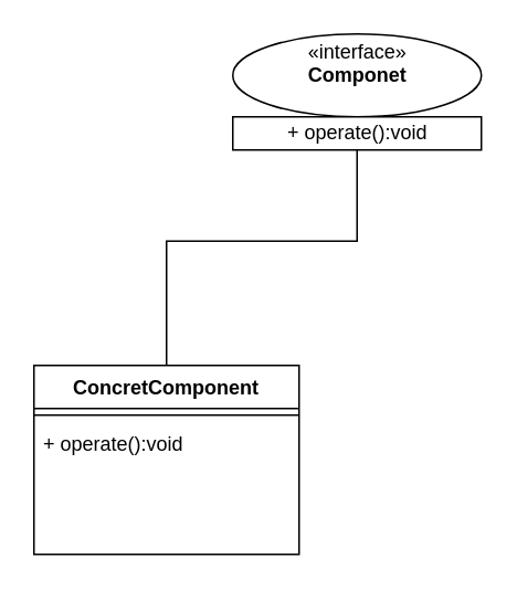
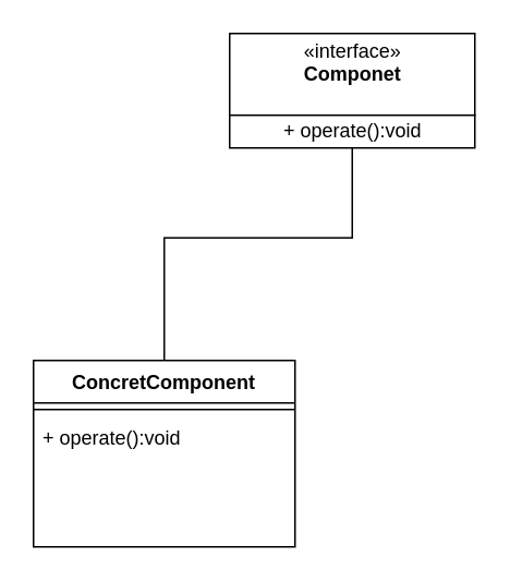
- <mxCell id="7" value="«interface»&lt;br&gt;&lt;b&gt;Componet&lt;br&gt;&lt;br&gt;&lt;/b&gt;" style="ellipse;html=1;" vertex="1" parent="6"><mxGeometry width="150" height="50" as="geometry" /></mxCell>
+ <mxCell id="7" value="«interface»&lt;br&gt;&lt;b&gt;Componet&lt;br&gt;&lt;br&gt;&lt;/b&gt;" style="html=1;" vertex="1" parent="6"><mxGeometry width="150" height="50" as="geometry" /></mxCell>
